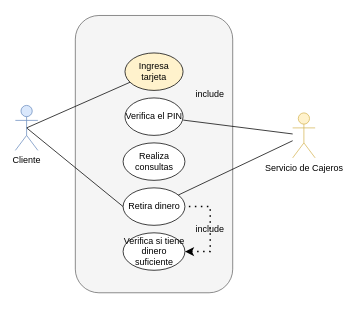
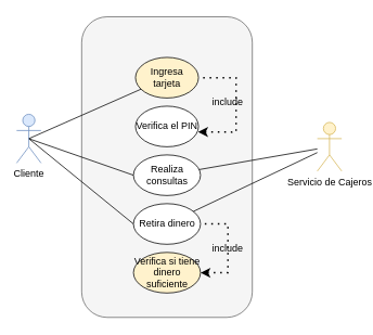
+ <mxCell id="14" value="" style="endArrow=none;dashed=1;html=1;dashPattern=1 3;strokeWidth=2;rounded=0;entryX=1;entryY=0.5;entryDx=0;entryDy=0;exitX=0.994;exitY=0.634;exitDx=0;exitDy=0;exitPerimeter=0;startArrow=classic;startFill=1;" edge="1" parent="1" source="12" target="9"><mxGeometry width="50" height="50" relative="1" as="geometry"><mxPoint x="243.75" y="140" as="sourcePoint" /><mxPoint x="293.75" y="90" as="targetPoint" /><Array as="points"><mxPoint x="290" y="162" /><mxPoint x="290" y="95" /></Array></mxGeometry></mxCell>
- <mxCell id="10" style="edgeStyle=none;rounded=0;orthogonalLoop=1;jettySize=auto;html=1;entryX=1.003;entryY=0.592;entryDx=0;entryDy=0;entryPerimeter=0;endArrow=none;endFill=0;" edge="1" parent="1" source="11" target="12"><mxGeometry relative="1" as="geometry" /></mxCell>
+ <mxCell id="10" style="edgeStyle=none;rounded=0;orthogonalLoop=1;jettySize=auto;html=1;endArrow=none;endFill=0;" edge="1" parent="1" source="11" target="7"><mxGeometry relative="1" as="geometry" /></mxCell>
+ <mxCell id="4" style="edgeStyle=none;rounded=0;orthogonalLoop=1;jettySize=auto;html=1;exitX=0.5;exitY=0.5;exitDx=0;exitDy=0;exitPerimeter=0;entryX=0;entryY=0.5;entryDx=0;entryDy=0;endArrow=none;endFill=0;" edge="1" parent="1" source="6" target="7"><mxGeometry relative="1" as="geometry" /></mxCell>
- <mxCell id="13" value="Verifica si tiene dinero suficiente" style="ellipse;whiteSpace=wrap;html=1;" vertex="1" parent="1"><mxGeometry x="163.75" y="310" width="82.5" height="50" as="geometry" /></mxCell>
+ <mxCell id="13" value="Verifica si tiene dinero suficiente" style="ellipse;whiteSpace=wrap;html=1;fillColor=#fff2cc;" vertex="1" parent="1"><mxGeometry x="163.75" y="310" width="82.5" height="50" as="geometry" /></mxCell>
